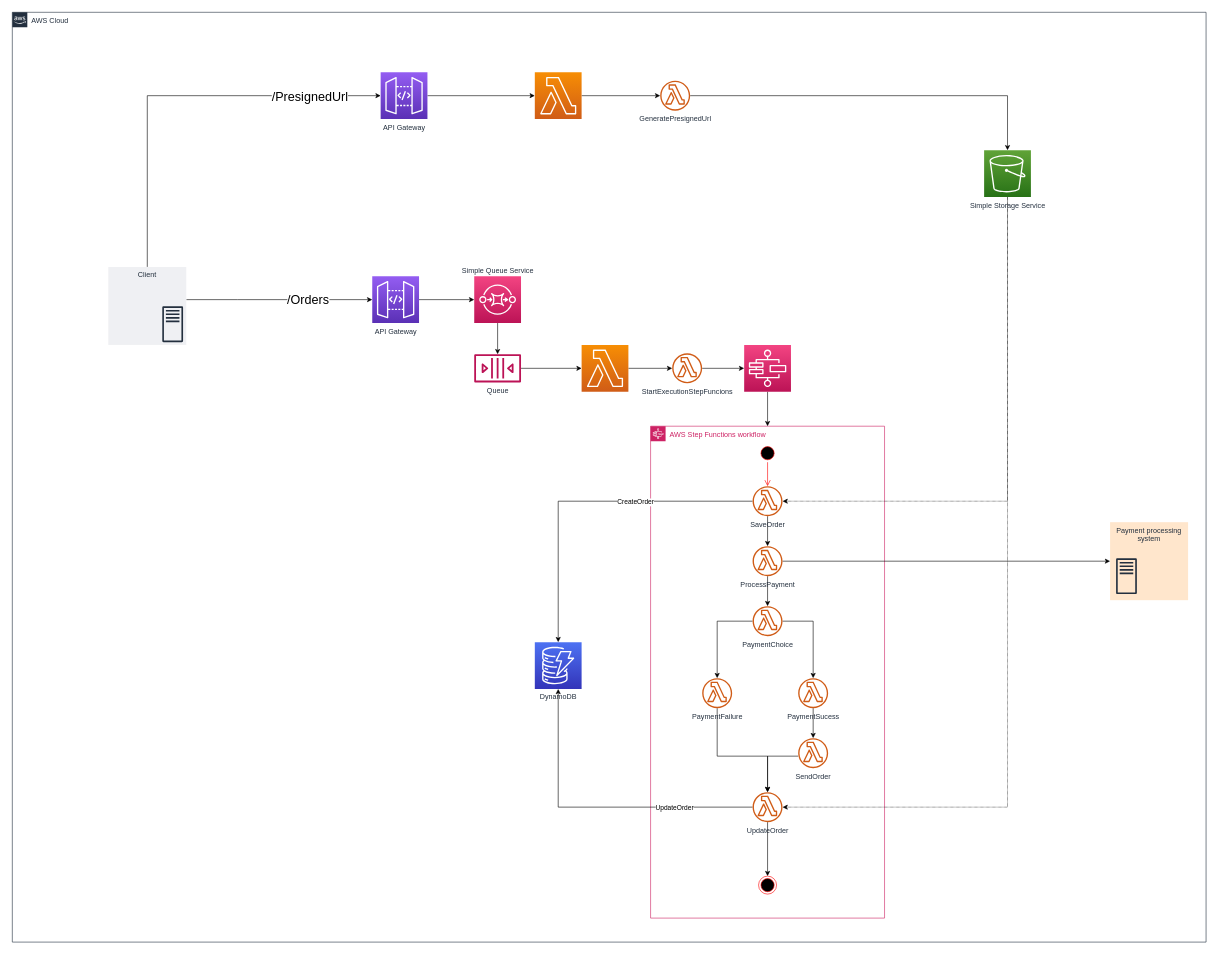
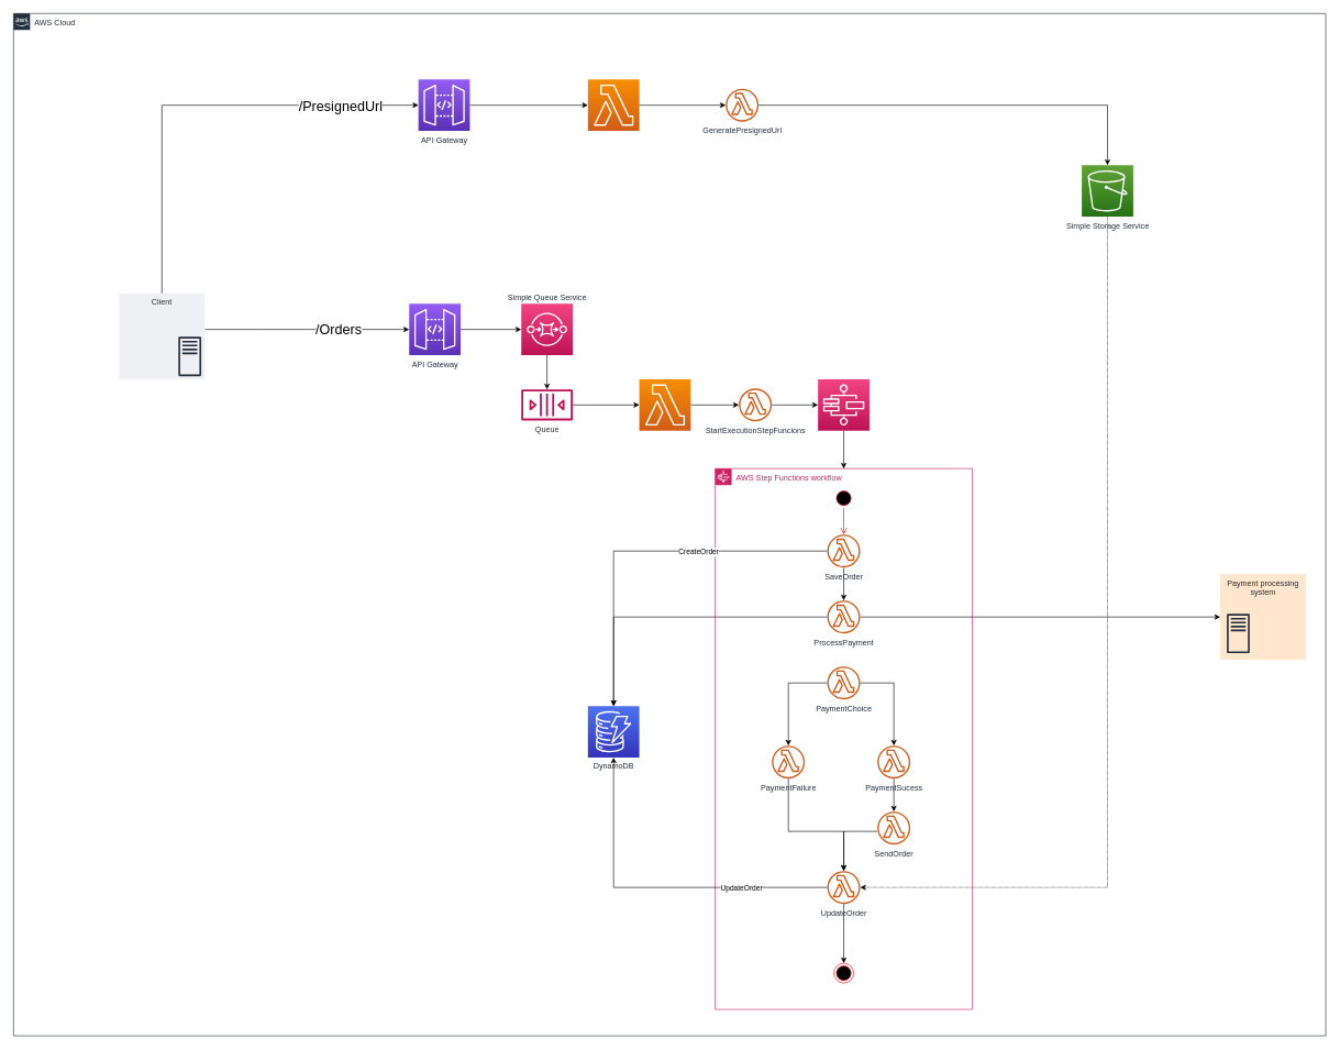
- <mxCell id="49" style="edgeStyle=orthogonalEdgeStyle;rounded=0;orthogonalLoop=1;jettySize=auto;html=1;dashed=1;dashPattern=1 1;" edge="1" parent="1" source="51" target="26"><mxGeometry relative="1" as="geometry"><Array as="points"><mxPoint x="1679" y="835" /></Array></mxGeometry></mxCell>
- <mxCell id="31" style="edgeStyle=orthogonalEdgeStyle;rounded=0;orthogonalLoop=1;jettySize=auto;html=1;" parent="1" source="32" target="37" edge="1"><mxGeometry relative="1" as="geometry" /></mxCell>
+ <mxCell id="31" style="edgeStyle=orthogonalEdgeStyle;rounded=0;orthogonalLoop=1;jettySize=auto;html=1;" parent="1" source="32" target="29" edge="1"><mxGeometry relative="1" as="geometry" /></mxCell>
